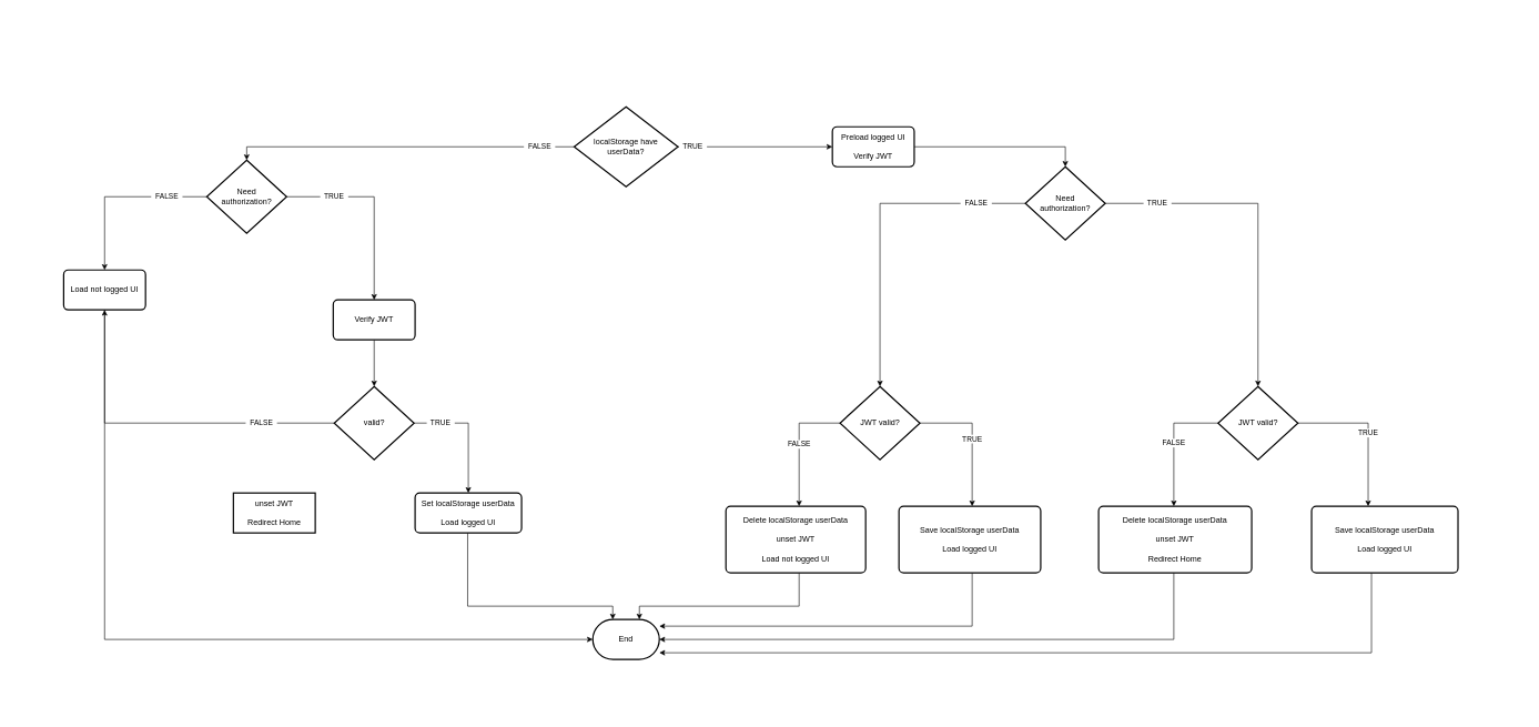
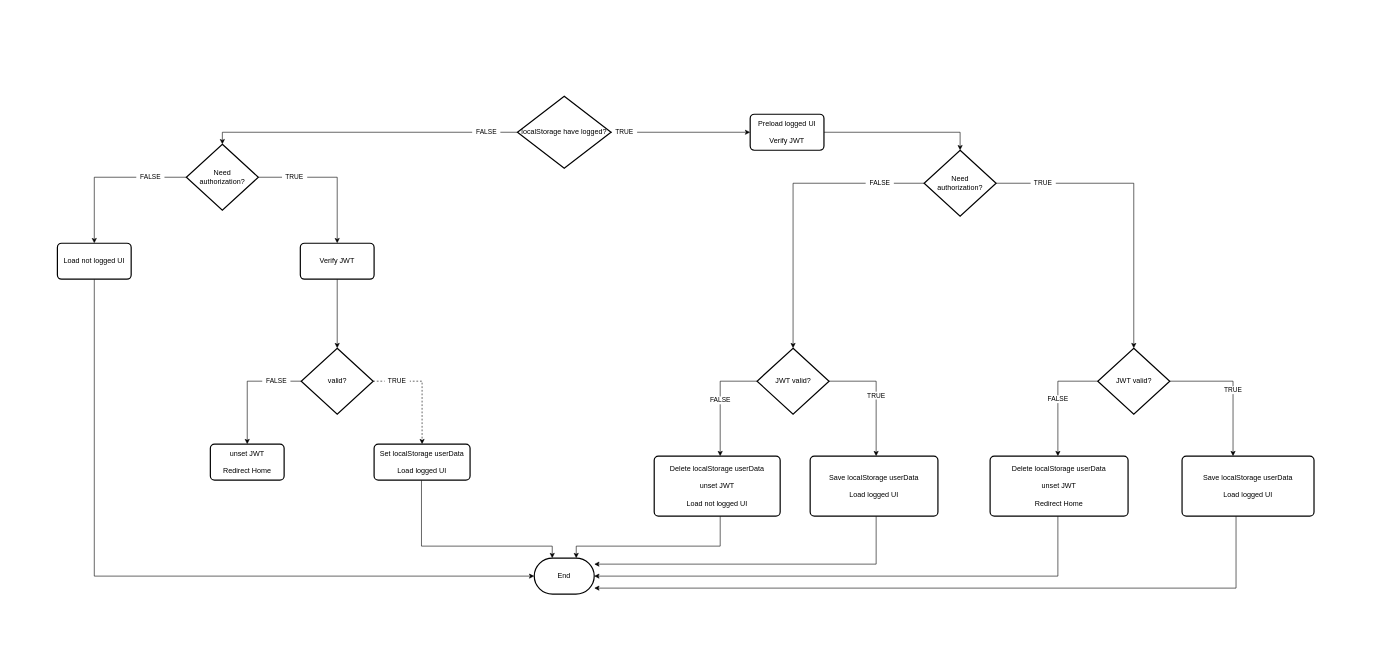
- <mxCell id="8" value="localStorage have userData?" style="strokeWidth=2;html=1;shape=mxgraph.flowchart.decision;whiteSpace=wrap;" parent="1" vertex="1"><mxGeometry x="862" y="160" width="156" height="120" as="geometry" /></mxCell>
+ <mxCell id="8" value="localStorage have logged?" style="strokeWidth=2;html=1;shape=mxgraph.flowchart.decision;whiteSpace=wrap;" parent="1" vertex="1"><mxGeometry x="862" y="160" width="156" height="120" as="geometry" /></mxCell>
- <mxCell id="15" value="Verify JWT" style="rounded=1;whiteSpace=wrap;html=1;absoluteArcSize=1;arcSize=14;strokeWidth=2;" parent="1" vertex="1"><mxGeometry x="500" y="450" width="123" height="60" as="geometry" /></mxCell>
+ <mxCell id="15" value="Verify JWT" style="rounded=1;whiteSpace=wrap;html=1;absoluteArcSize=1;arcSize=14;strokeWidth=2;" parent="1" vertex="1"><mxGeometry x="500" y="405" width="123" height="60" as="geometry" /></mxCell>
- <mxCell id="19" value="&amp;nbsp; FALSE&amp;nbsp;&amp;nbsp;" style="edgeStyle=orthogonalEdgeStyle;rounded=0;orthogonalLoop=1;jettySize=auto;html=1;" parent="1" source="21" target="13" edge="1"><mxGeometry x="-0.574" relative="1" as="geometry"><mxPoint as="offset" /></mxGeometry></mxCell>
+ <mxCell id="19" value="&amp;nbsp; FALSE&amp;nbsp;&amp;nbsp;" style="edgeStyle=orthogonalEdgeStyle;rounded=0;orthogonalLoop=1;jettySize=auto;html=1;" parent="1" source="21" target="28" edge="1"><mxGeometry x="-0.574" relative="1" as="geometry"><mxPoint as="offset" /></mxGeometry></mxCell>
- <mxCell id="20" value="&amp;nbsp; TRUE&amp;nbsp;&amp;nbsp;" style="edgeStyle=orthogonalEdgeStyle;rounded=0;orthogonalLoop=1;jettySize=auto;html=1;" parent="1" source="21" target="30" edge="1"><mxGeometry x="-0.584" relative="1" as="geometry"><mxPoint as="offset" /></mxGeometry></mxCell>
+ <mxCell id="20" value="&amp;nbsp; TRUE&amp;nbsp;&amp;nbsp;" style="edgeStyle=orthogonalEdgeStyle;rounded=0;orthogonalLoop=1;jettySize=auto;html=1;dashed=1;" parent="1" source="21" target="30" edge="1"><mxGeometry x="-0.584" relative="1" as="geometry"><mxPoint as="offset" /></mxGeometry></mxCell>
- <mxCell id="28" value="unset JWT&lt;br&gt;&lt;br&gt;Redirect Home" style="whiteSpace=wrap;html=1;absoluteArcSize=1;arcSize=14;strokeWidth=2;rounded=0;" parent="1" vertex="1"><mxGeometry x="350" y="740" width="123" height="60" as="geometry" /></mxCell>
+ <mxCell id="28" value="unset JWT&lt;br&gt;&lt;br&gt;Redirect Home" style="rounded=1;whiteSpace=wrap;html=1;absoluteArcSize=1;arcSize=14;strokeWidth=2;" parent="1" vertex="1"><mxGeometry x="350" y="740" width="123" height="60" as="geometry" /></mxCell>
